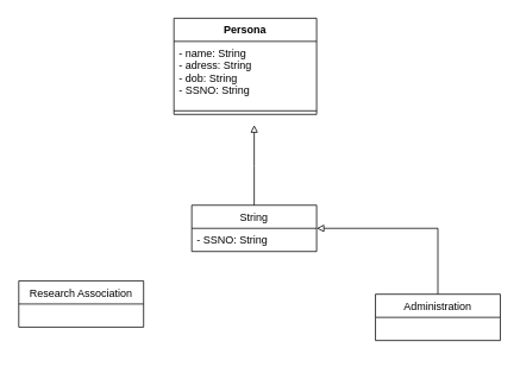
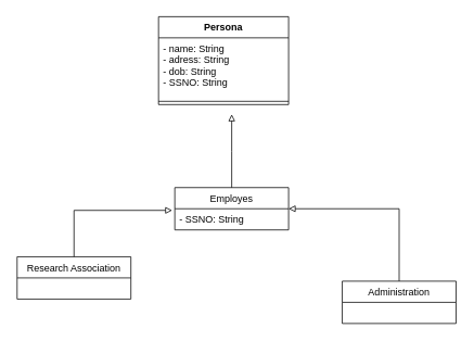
- <mxCell id="6" value="String" style="swimlane;fontStyle=0;childLayout=stackLayout;horizontal=1;startSize=26;fillColor=none;horizontalStack=0;resizeParent=1;resizeParentMax=0;resizeLast=0;collapsible=1;marginBottom=0;" vertex="1" parent="1"><mxGeometry x="214" y="230" width="140" height="52" as="geometry" /></mxCell>
+ <mxCell id="6" value="Employes" style="swimlane;fontStyle=0;childLayout=stackLayout;horizontal=1;startSize=26;fillColor=none;horizontalStack=0;resizeParent=1;resizeParentMax=0;resizeLast=0;collapsible=1;marginBottom=0;" vertex="1" parent="1"><mxGeometry x="214" y="230" width="140" height="52" as="geometry" /></mxCell>
+ <mxCell id="8" style="edgeStyle=orthogonalEdgeStyle;rounded=0;orthogonalLoop=1;jettySize=auto;html=1;entryX=-0.023;entryY=0.077;entryDx=0;entryDy=0;entryPerimeter=0;endArrow=block;endFill=0;" edge="1" parent="1" source="9" target="7"><mxGeometry relative="1" as="geometry" /></mxCell>
- <mxCell id="11" value="Administration" style="swimlane;fontStyle=0;childLayout=stackLayout;horizontal=1;startSize=26;fillColor=none;horizontalStack=0;resizeParent=1;resizeParentMax=0;resizeLast=0;collapsible=1;marginBottom=0;" vertex="1" parent="1"><mxGeometry x="420" y="330" width="140" height="52" as="geometry" /></mxCell>
+ <mxCell id="11" value="Administration" style="swimlane;fontStyle=0;childLayout=stackLayout;horizontal=1;startSize=26;fillColor=none;horizontalStack=0;resizeParent=1;resizeParentMax=0;resizeLast=0;collapsible=1;marginBottom=0;" vertex="1" parent="1"><mxGeometry x="420" y="345" width="140" height="52" as="geometry" /></mxCell>
